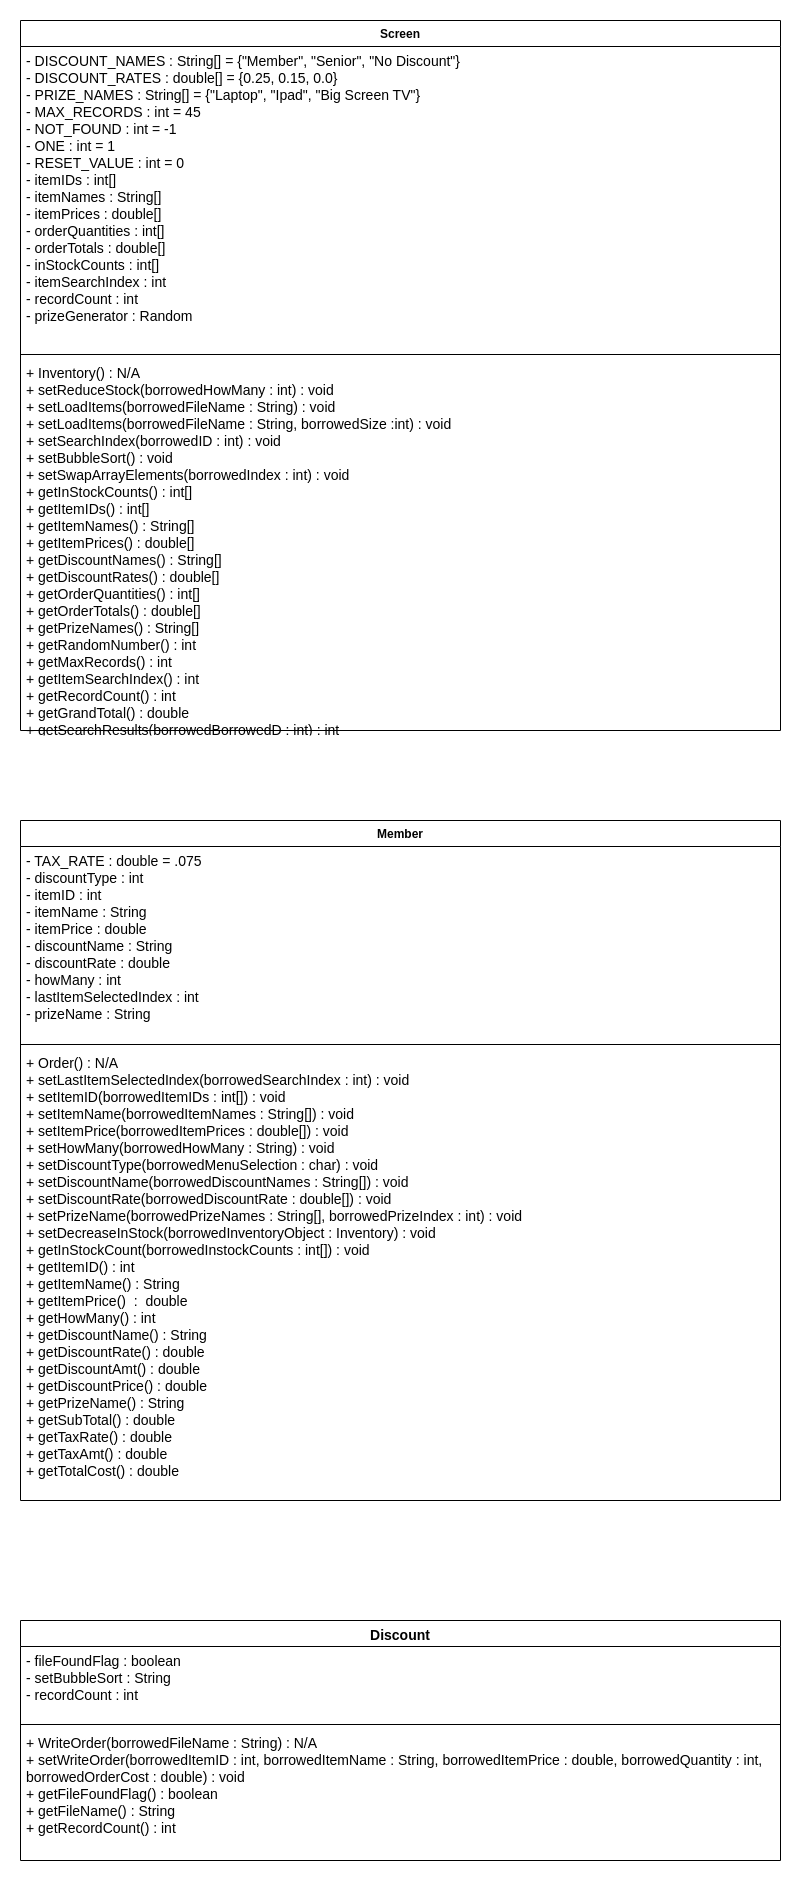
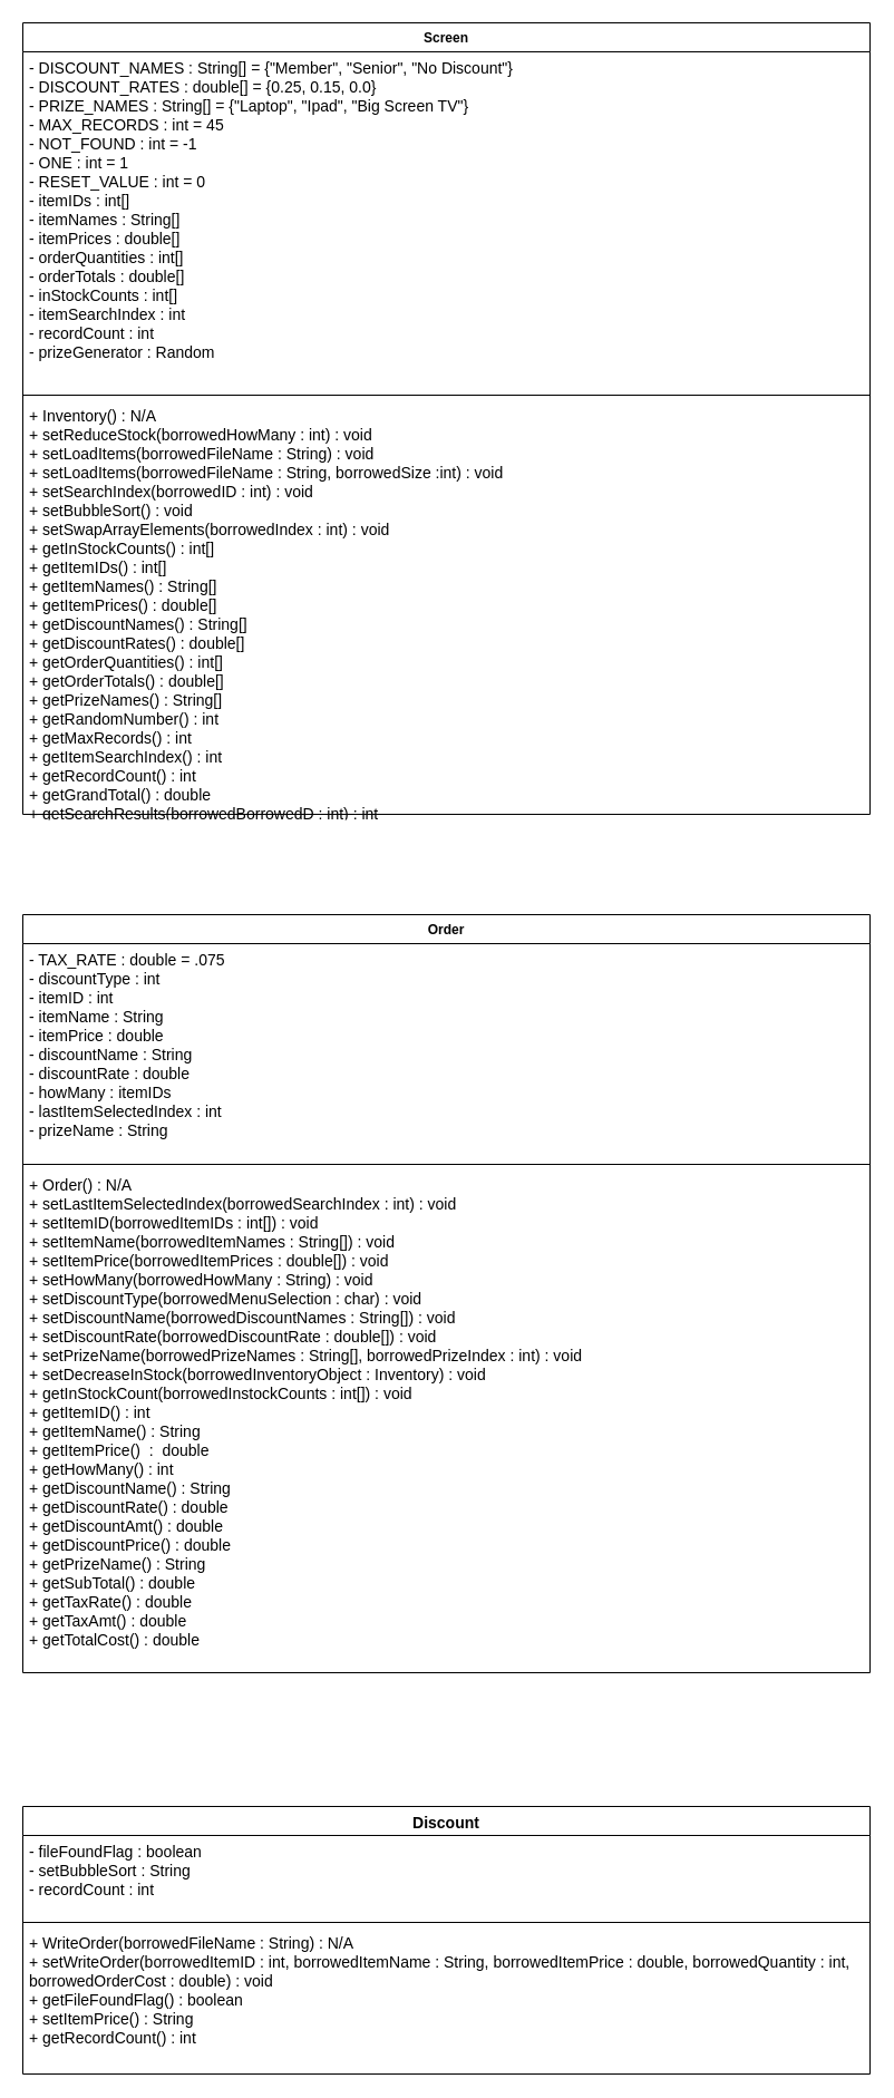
- <mxCell id="6" value="Member" style="swimlane;fontStyle=1;align=center;verticalAlign=top;childLayout=stackLayout;horizontal=1;startSize=26;horizontalStack=0;resizeParent=1;resizeParentMax=0;resizeLast=0;collapsible=1;marginBottom=0;" parent="1" vertex="1"><mxGeometry x="20" y="820" width="760" height="680" as="geometry" /></mxCell>
+ <mxCell id="6" value="Order" style="swimlane;fontStyle=1;align=center;verticalAlign=top;childLayout=stackLayout;horizontal=1;startSize=26;horizontalStack=0;resizeParent=1;resizeParentMax=0;resizeLast=0;collapsible=1;marginBottom=0;" parent="1" vertex="1"><mxGeometry x="20" y="820" width="760" height="680" as="geometry" /></mxCell>
- <mxCell id="7" value="- TAX_RATE : double = .075&#10;- discountType : int&#10;- itemID : int&#10;- itemName : String&#10;- itemPrice : double&#10;- discountName : String&#10;- discountRate : double&#10;- howMany : int&#10;- lastItemSelectedIndex : int&#10;- prizeName : String" style="text;strokeColor=none;fillColor=none;align=left;verticalAlign=top;spacingLeft=4;spacingRight=4;overflow=hidden;rotatable=0;points=[[0,0.5],[1,0.5]];portConstraint=eastwest;fontSize=14;" parent="6" vertex="1"><mxGeometry y="26" width="760" height="194" as="geometry" /></mxCell>
+ <mxCell id="7" value="- TAX_RATE : double = .075&#10;- discountType : int&#10;- itemID : int&#10;- itemName : String&#10;- itemPrice : double&#10;- discountName : String&#10;- discountRate : double&#10;- howMany : itemIDs&#10;- lastItemSelectedIndex : int&#10;- prizeName : String" style="text;strokeColor=none;fillColor=none;align=left;verticalAlign=top;spacingLeft=4;spacingRight=4;overflow=hidden;rotatable=0;points=[[0,0.5],[1,0.5]];portConstraint=eastwest;fontSize=14;" parent="6" vertex="1"><mxGeometry y="26" width="760" height="194" as="geometry" /></mxCell>
- <mxCell id="13" value="+ WriteOrder(borrowedFileName : String) : N/A&#10;+ setWriteOrder(borrowedItemID : int, borrowedItemName : String, borrowedItemPrice : double, borrowedQuantity : int,&#10;borrowedOrderCost : double) : void&#10;+ getFileFoundFlag() : boolean&#10;+ getFileName() : String&#10;+ getRecordCount() : int" style="text;strokeColor=none;fillColor=none;align=left;verticalAlign=top;spacingLeft=4;spacingRight=4;overflow=hidden;rotatable=0;points=[[0,0.5],[1,0.5]];portConstraint=eastwest;fontSize=14;" parent="10" vertex="1"><mxGeometry y="108" width="760" height="132" as="geometry" /></mxCell>
+ <mxCell id="13" value="+ WriteOrder(borrowedFileName : String) : N/A&#10;+ setWriteOrder(borrowedItemID : int, borrowedItemName : String, borrowedItemPrice : double, borrowedQuantity : int,&#10;borrowedOrderCost : double) : void&#10;+ getFileFoundFlag() : boolean&#10;+ setItemPrice() : String&#10;+ getRecordCount() : int" style="text;strokeColor=none;fillColor=none;align=left;verticalAlign=top;spacingLeft=4;spacingRight=4;overflow=hidden;rotatable=0;points=[[0,0.5],[1,0.5]];portConstraint=eastwest;fontSize=14;" parent="10" vertex="1"><mxGeometry y="108" width="760" height="132" as="geometry" /></mxCell>
